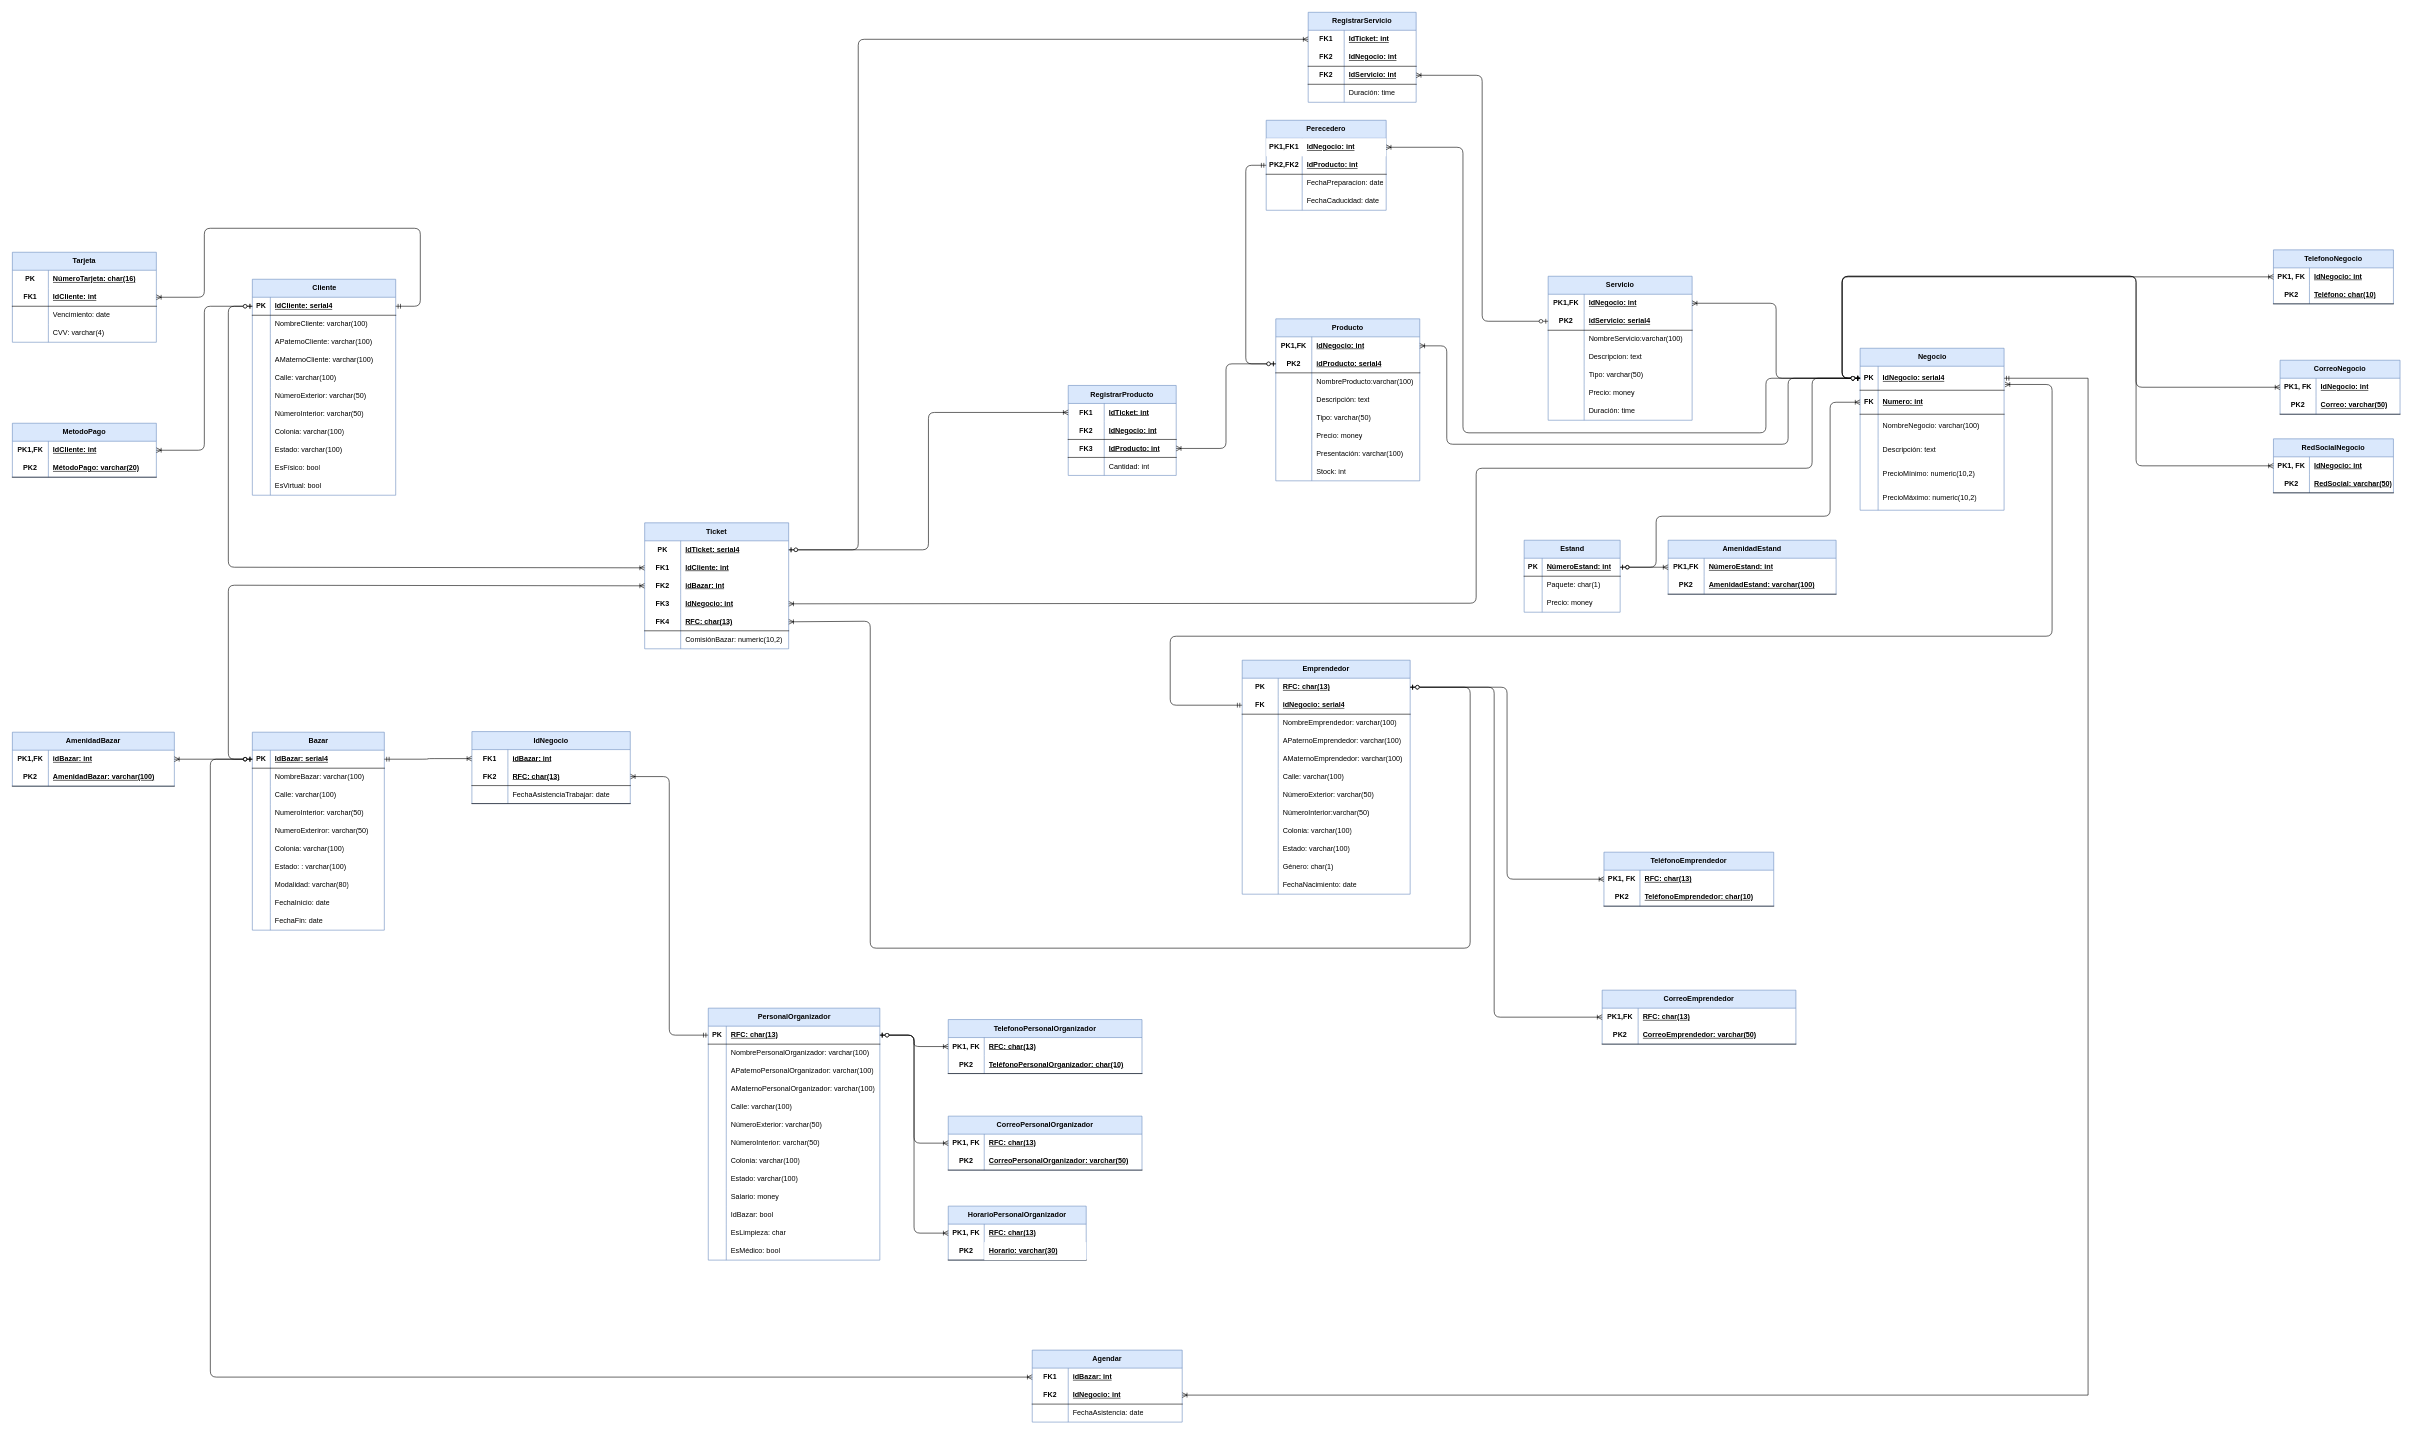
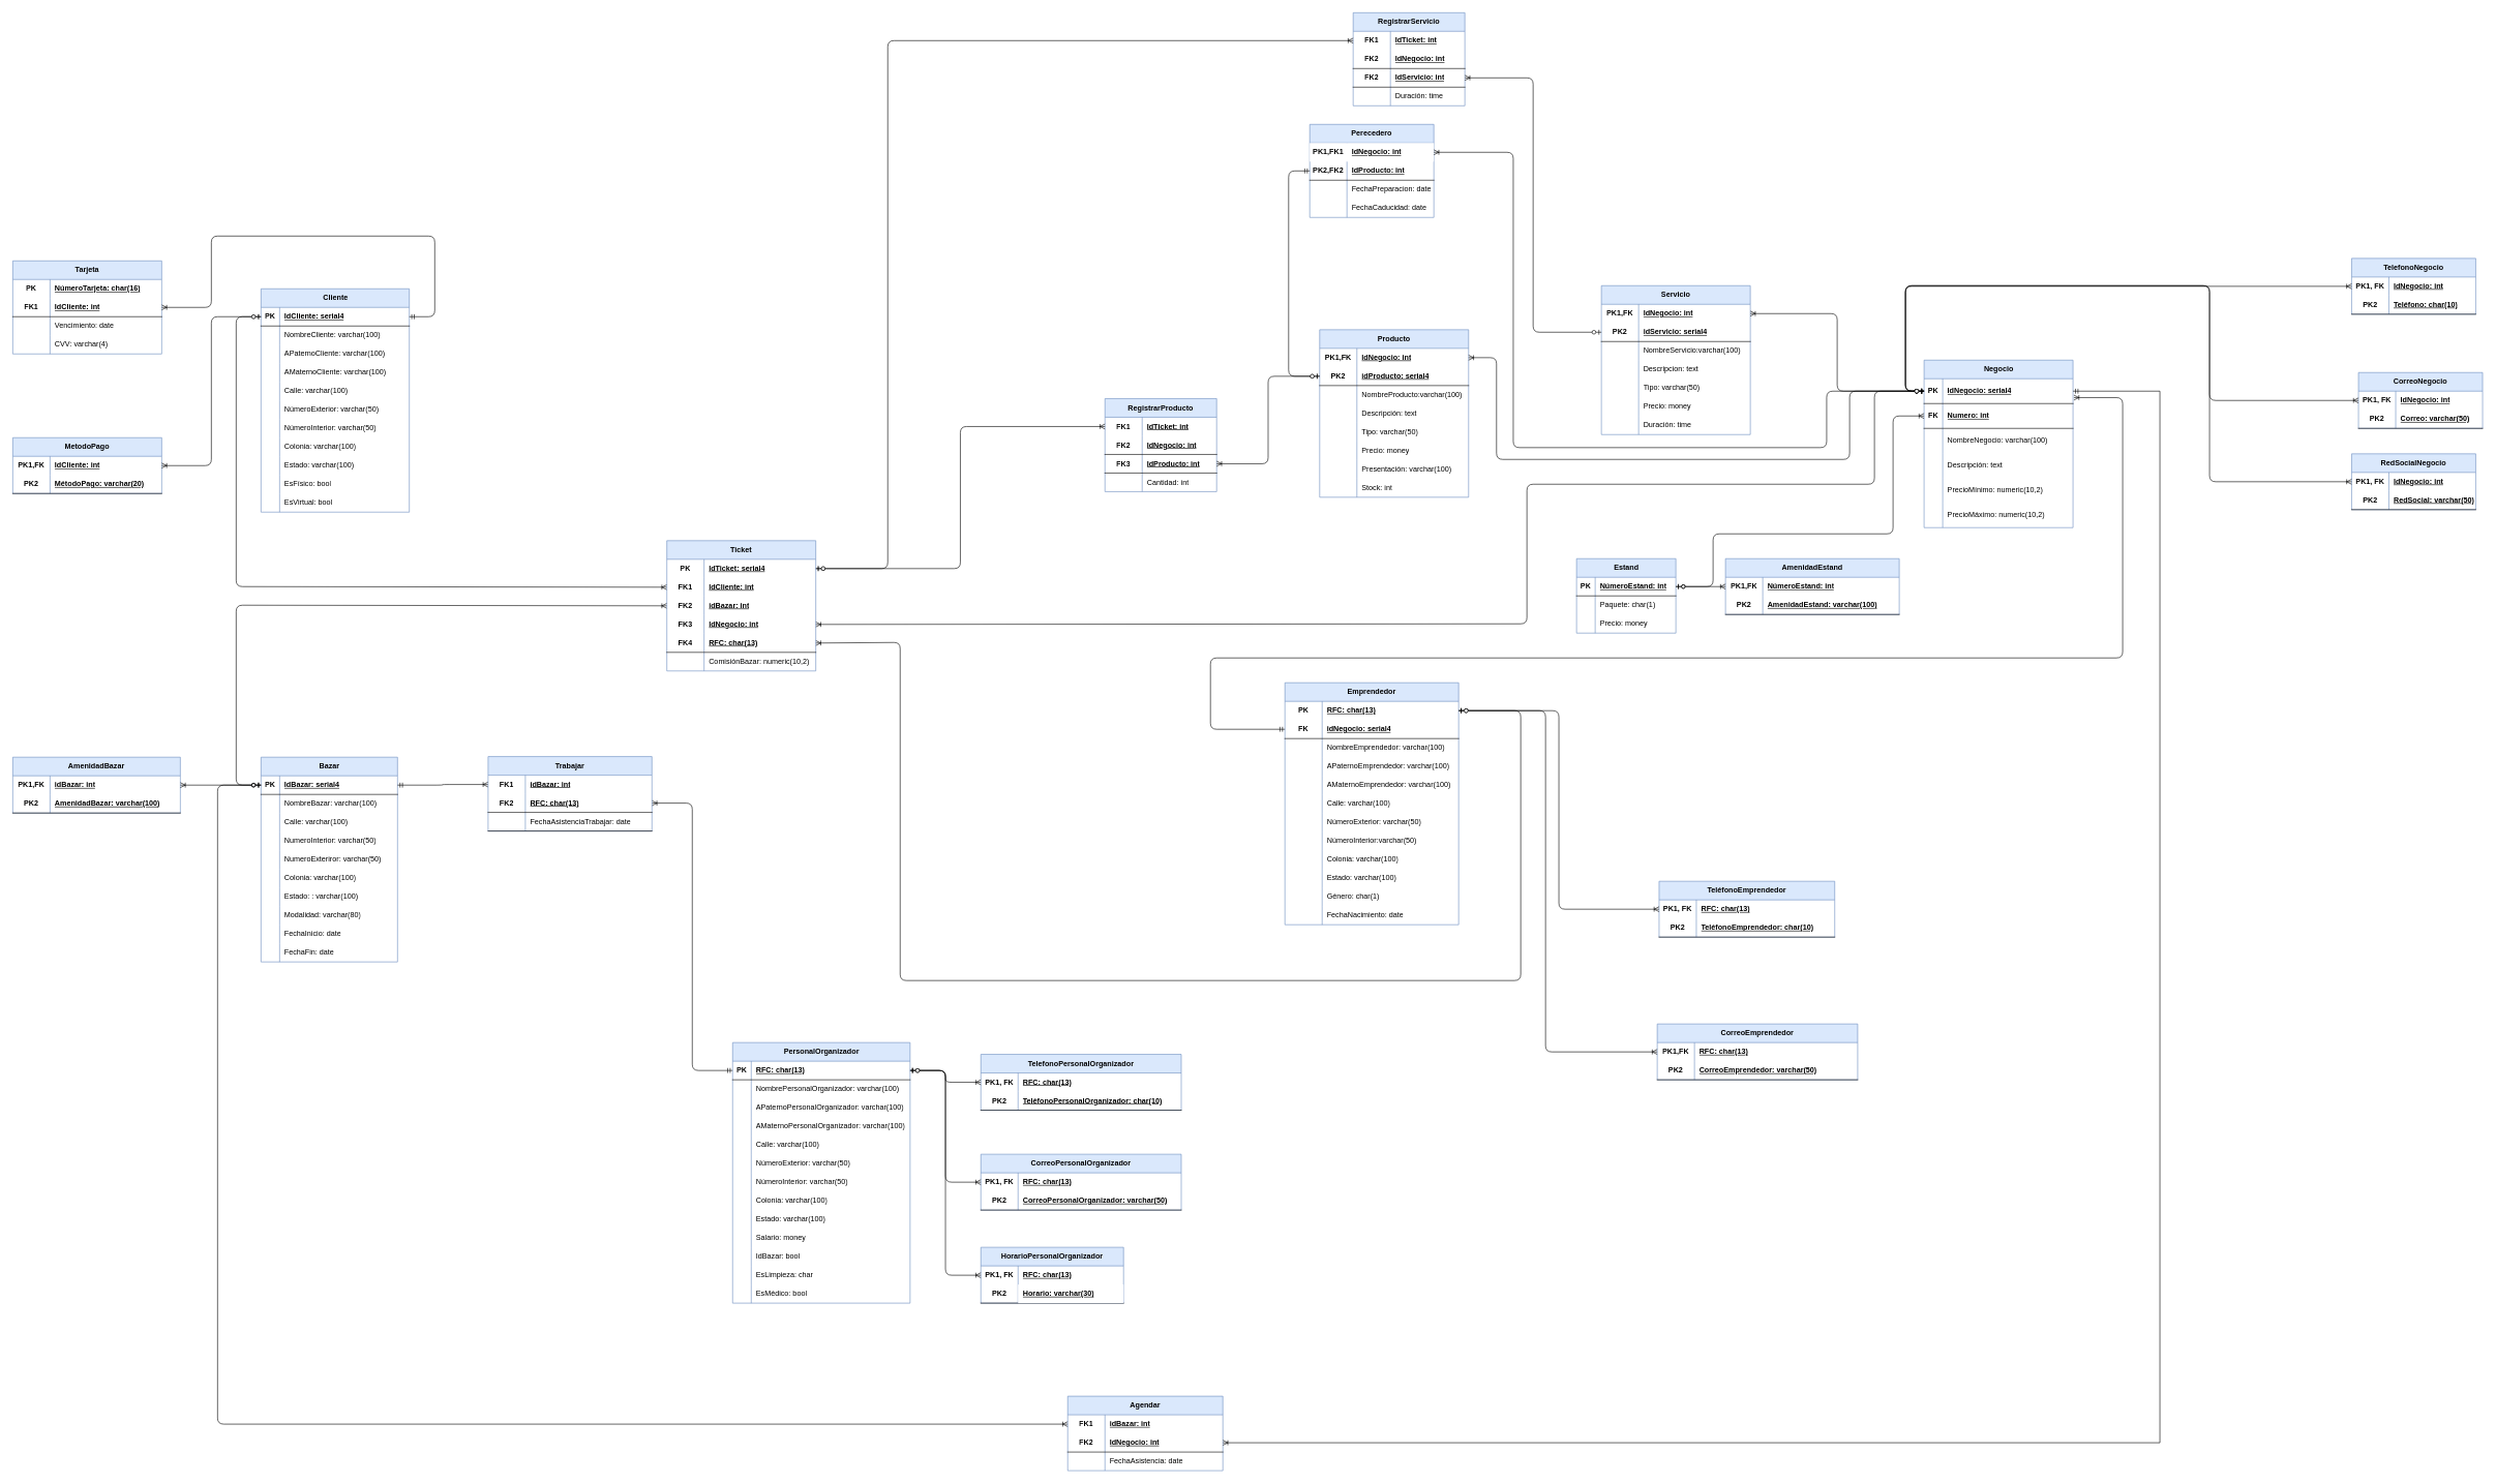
- <mxCell id="377" value="IdNegocio" style="shape=table;startSize=30;container=1;collapsible=1;childLayout=tableLayout;fixedRows=1;rowLines=0;fontStyle=1;align=center;resizeLast=1;html=1;whiteSpace=wrap;strokeColor=#6c8ebf;fillColor=#dae8fc;" vertex="1" parent="1"><mxGeometry x="786" y="1219" width="264" height="120" as="geometry" /></mxCell>
+ <mxCell id="377" value="Trabajar" style="shape=table;startSize=30;container=1;collapsible=1;childLayout=tableLayout;fixedRows=1;rowLines=0;fontStyle=1;align=center;resizeLast=1;html=1;whiteSpace=wrap;strokeColor=#6c8ebf;fillColor=#dae8fc;" vertex="1" parent="1"><mxGeometry x="786" y="1219" width="264" height="120" as="geometry" /></mxCell>
